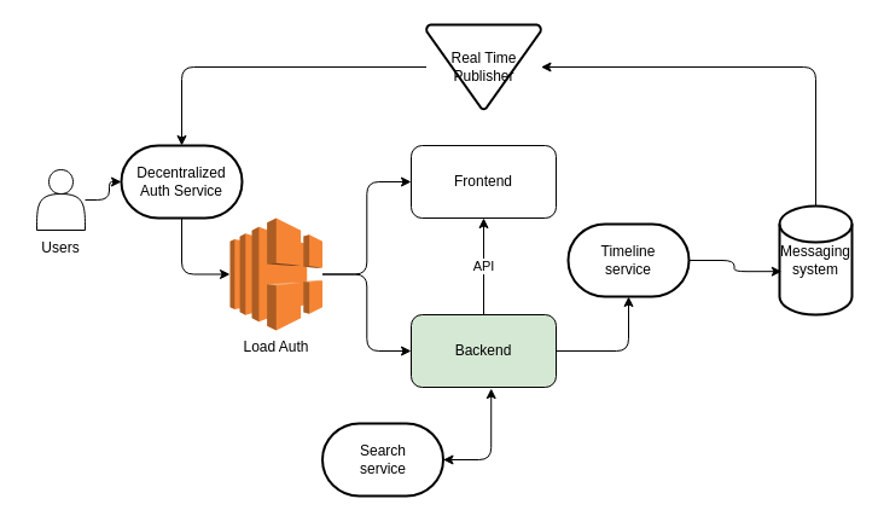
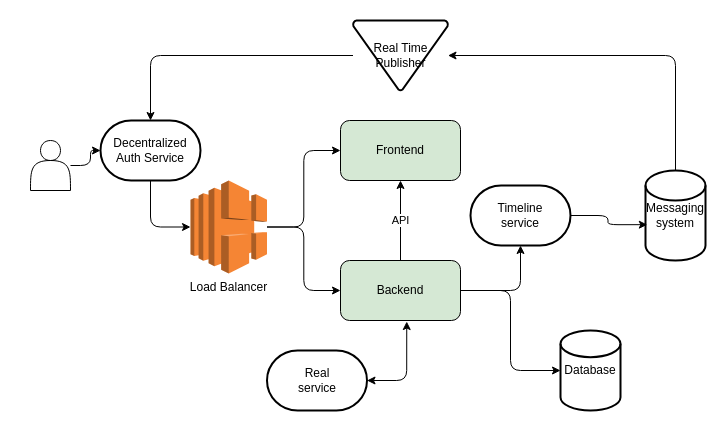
- <mxCell id="6" value="Frontend" style="rounded=1;whiteSpace=wrap;html=1;" vertex="1" parent="1"><mxGeometry x="340" y="120" width="120" height="60" as="geometry" /></mxCell>
+ <mxCell id="6" value="Frontend" style="rounded=1;whiteSpace=wrap;html=1;fillColor=#d5e8d4;" vertex="1" parent="1"><mxGeometry x="340" y="120" width="120" height="60" as="geometry" /></mxCell>
- <mxCell id="4" value="Users" style="text;html=1;strokeColor=none;fillColor=none;align=center;verticalAlign=middle;whiteSpace=wrap;rounded=0;" vertex="1" parent="2"><mxGeometry y="50" width="60" height="30" as="geometry" /></mxCell>
- <mxCell id="15" value="Load Auth" style="outlineConnect=0;dashed=0;verticalLabelPosition=bottom;verticalAlign=top;align=center;html=1;shape=mxgraph.aws3.elastic_load_balancing;fillColor=#F58534;gradientColor=none;" vertex="1" parent="1"><mxGeometry x="190" y="180" width="76.5" height="93" as="geometry" /></mxCell>
+ <mxCell id="15" value="Load Balancer" style="outlineConnect=0;dashed=0;verticalLabelPosition=bottom;verticalAlign=top;align=center;html=1;shape=mxgraph.aws3.elastic_load_balancing;fillColor=#F58534;gradientColor=none;" vertex="1" parent="1"><mxGeometry x="190" y="180" width="76.5" height="93" as="geometry" /></mxCell>
+ <mxCell id="7" style="edgeStyle=orthogonalEdgeStyle;rounded=1;orthogonalLoop=1;jettySize=auto;html=1;entryX=0;entryY=0.5;entryDx=0;entryDy=0;entryPerimeter=0;" edge="1" parent="1" source="9" target="12"><mxGeometry relative="1" as="geometry" /></mxCell>
+ <mxCell id="12" value="Database" style="strokeWidth=2;html=1;shape=mxgraph.flowchart.database;whiteSpace=wrap;" vertex="1" parent="1"><mxGeometry x="560" y="330" width="60" height="80" as="geometry" /></mxCell>
- <mxCell id="19" value="Search&lt;br&gt;service" style="strokeWidth=2;html=1;shape=mxgraph.flowchart.terminator;whiteSpace=wrap;" vertex="1" parent="1"><mxGeometry x="266.5" y="350" width="100" height="60" as="geometry" /></mxCell>
+ <mxCell id="19" value="Real&lt;br&gt;service" style="strokeWidth=2;html=1;shape=mxgraph.flowchart.terminator;whiteSpace=wrap;" vertex="1" parent="1"><mxGeometry x="266.5" y="350" width="100" height="60" as="geometry" /></mxCell>
